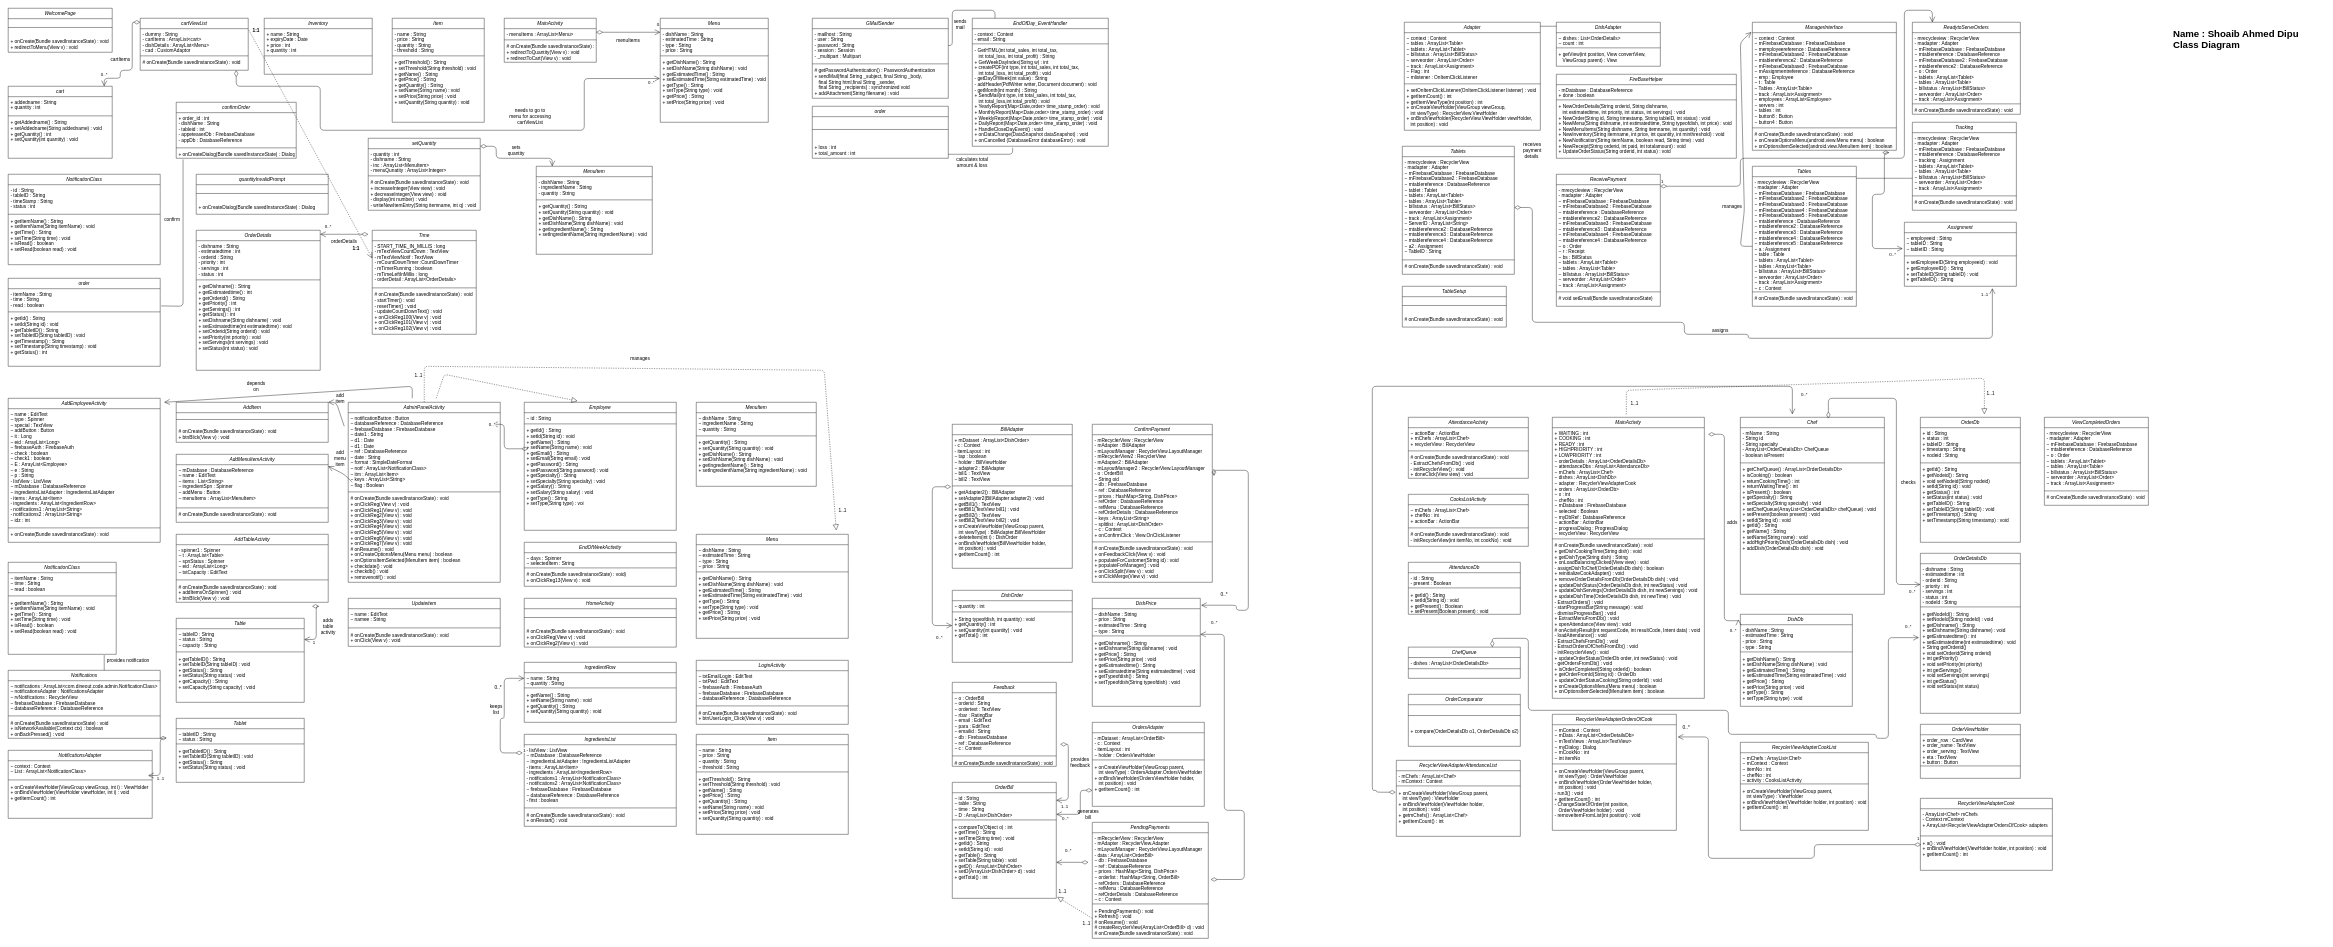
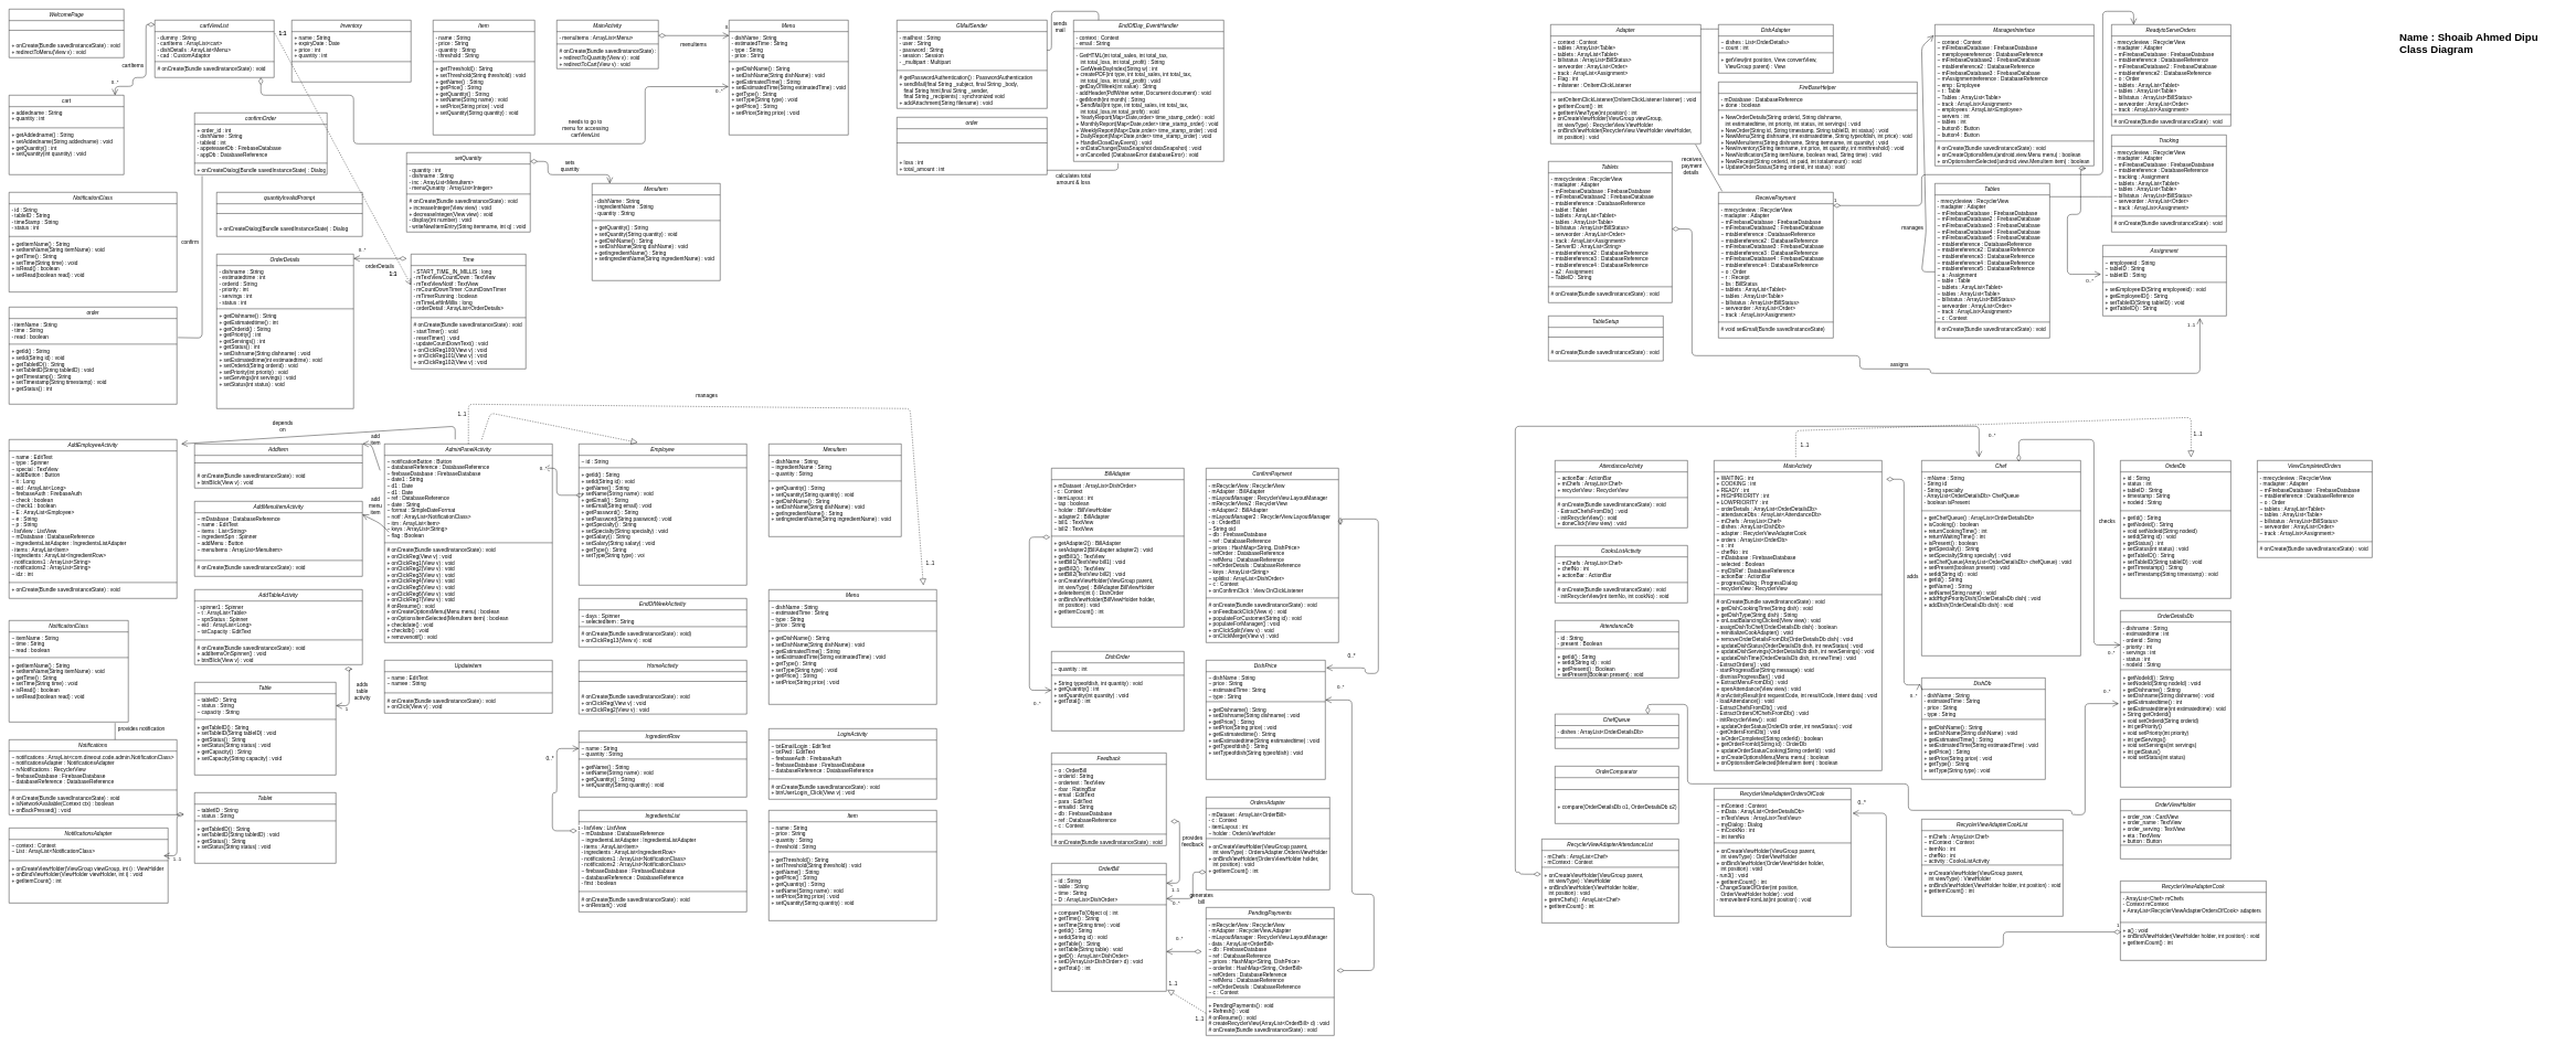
+ <mxCell id="351" value="" style="endArrow=none;html=1;exitX=0.032;exitY=-0.007;exitDx=0;exitDy=0;exitPerimeter=0;entryX=0.965;entryY=1.014;entryDx=0;entryDy=0;entryPerimeter=0;" parent="1" source="116" target="170" edge="1"><mxGeometry width="50" height="50" relative="1" as="geometry"><mxPoint x="3810" y="415" as="sourcePoint" /><mxPoint x="3860" y="365" as="targetPoint" /></mxGeometry></mxCell>
- <mxCell id="354" value="checks" style="text;html=1;strokeColor=none;fillColor=none;align=center;verticalAlign=middle;whiteSpace=wrap;rounded=0;" parent="1" vertex="1"><mxGeometry x="4750" y="1195" width="40" height="20" as="geometry" /></mxCell>
+ <mxCell id="354" value="checks" style="text;html=1;strokeColor=none;fillColor=none;align=center;verticalAlign=middle;whiteSpace=wrap;rounded=0;" parent="1" vertex="1"><mxGeometry x="4750" y="1170" width="40" height="20" as="geometry" /></mxCell>
- <mxCell id="346" value="keeps list" style="text;html=1;strokeColor=none;fillColor=none;align=center;verticalAlign=middle;whiteSpace=wrap;rounded=0;" parent="1" vertex="1"><mxGeometry x="1220" y="1762.5" width="40" height="20" as="geometry" /></mxCell>
